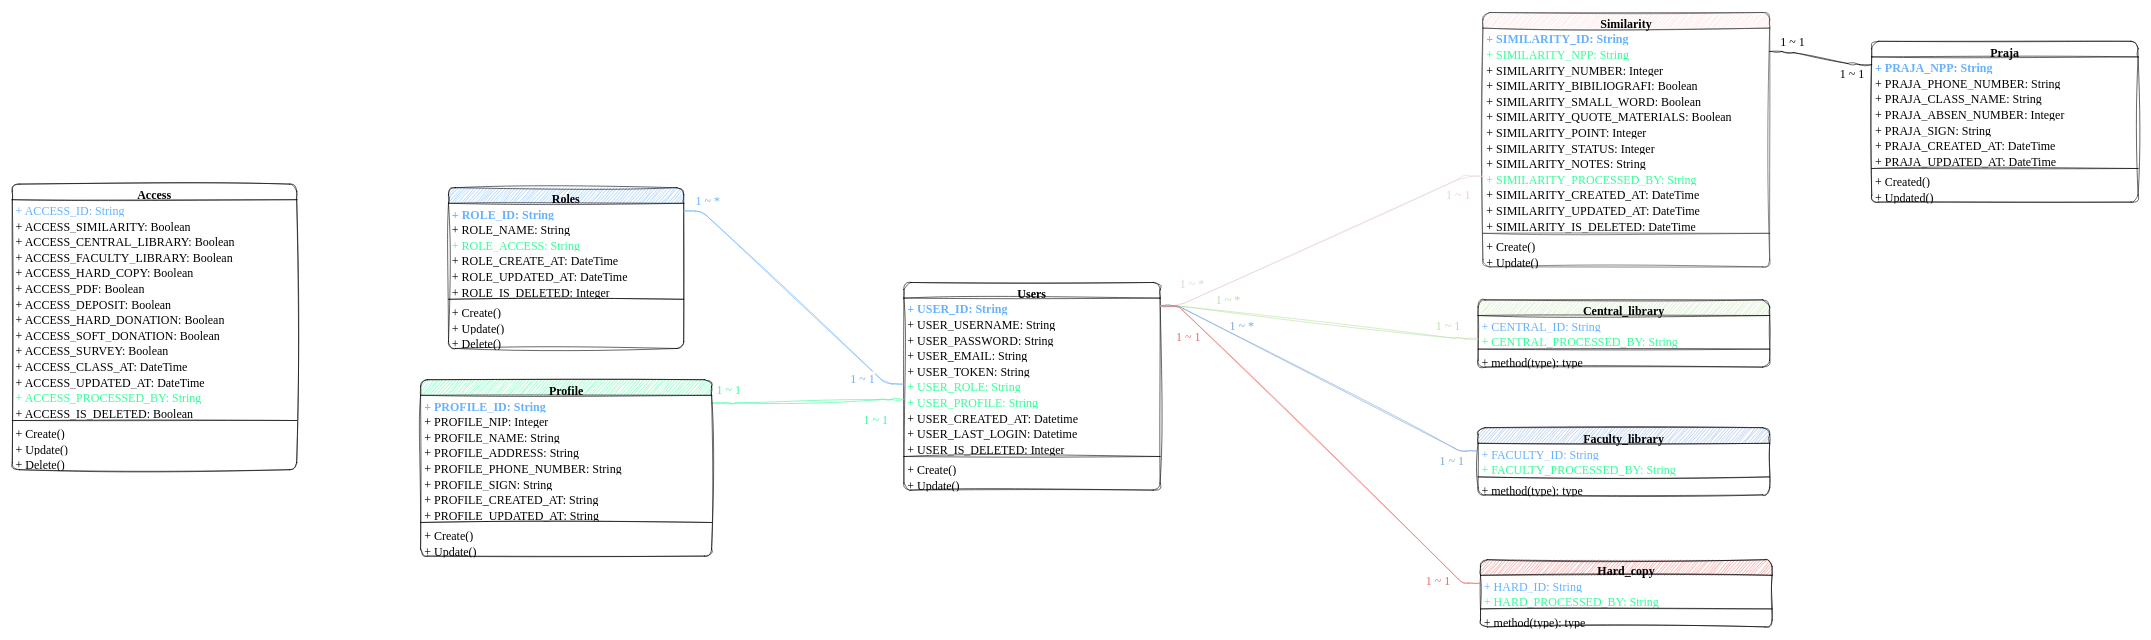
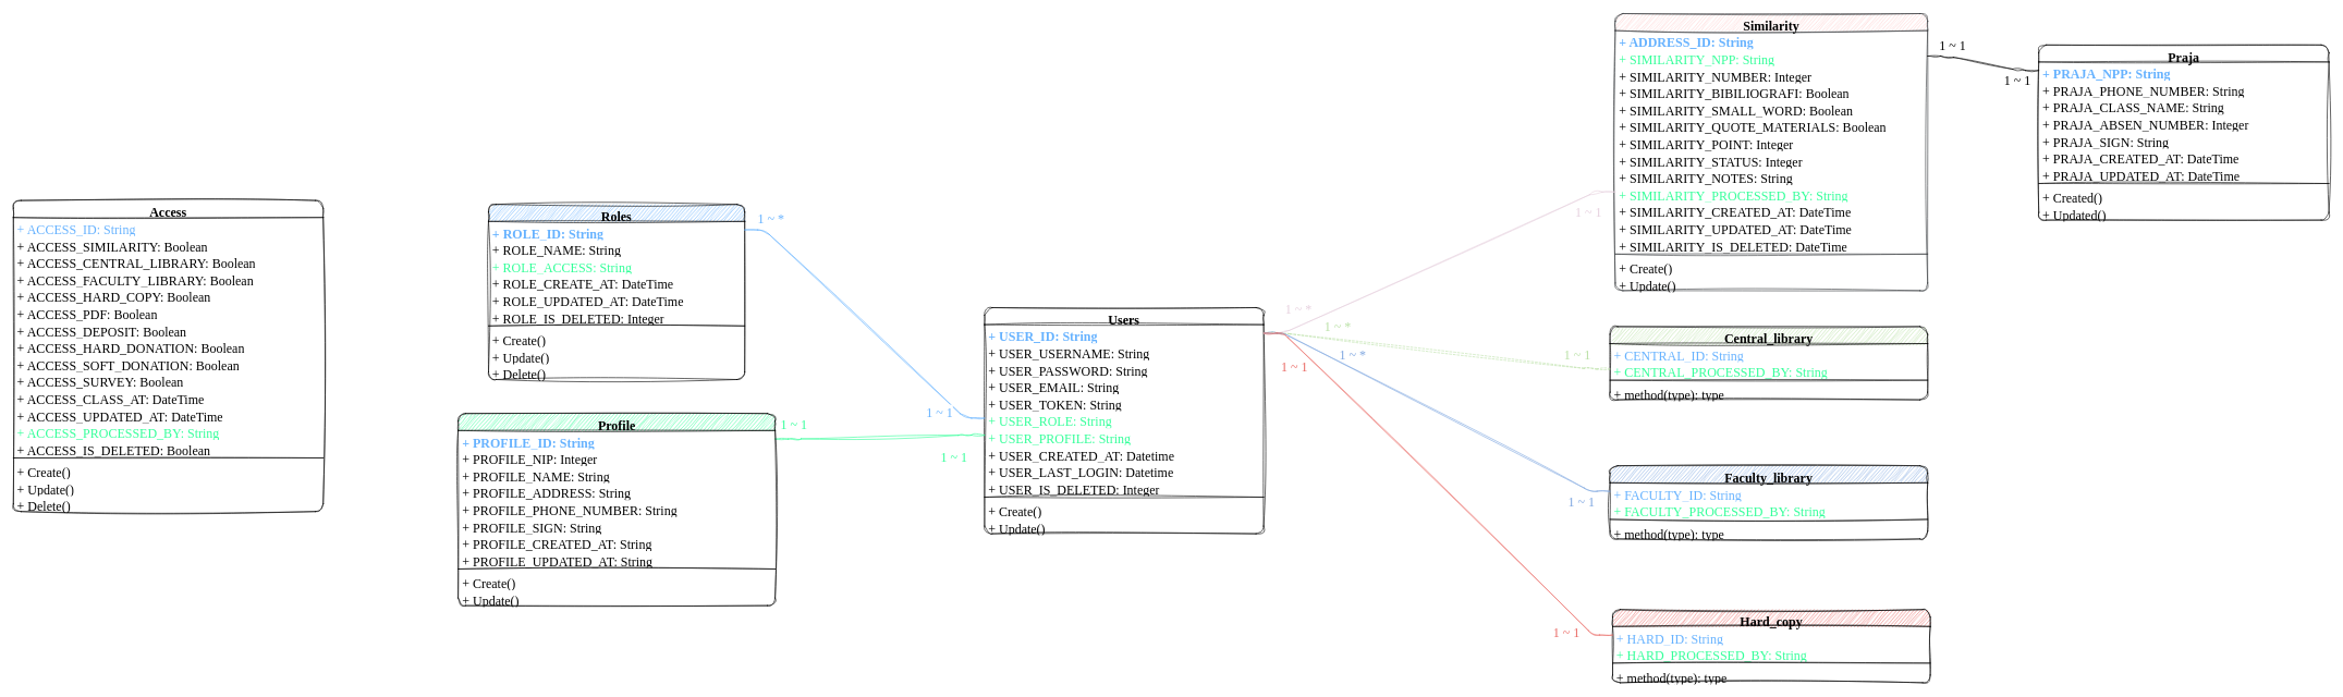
- <mxCell id="46" value="+ SIMILARITY_ID: String" style="text;strokeColor=none;fillColor=none;align=left;verticalAlign=top;spacingLeft=4;spacingRight=4;overflow=hidden;rotatable=0;points=[[0,0.5],[1,0.5]];portConstraint=eastwest;whiteSpace=wrap;html=1;fontSize=20;fontFamily=Architects Daughter;fontStyle=1;fontColor=#66B2FF;sketch=1;curveFitting=1;jiggle=2;rounded=1;" vertex="1" parent="45"><mxGeometry y="26" width="478" height="26" as="geometry" /></mxCell>
+ <mxCell id="46" value="+ ADDRESS_ID: String" style="text;strokeColor=none;fillColor=none;align=left;verticalAlign=top;spacingLeft=4;spacingRight=4;overflow=hidden;rotatable=0;points=[[0,0.5],[1,0.5]];portConstraint=eastwest;whiteSpace=wrap;html=1;fontSize=20;fontFamily=Architects Daughter;fontStyle=1;fontColor=#66B2FF;sketch=1;curveFitting=1;jiggle=2;rounded=1;" vertex="1" parent="45"><mxGeometry y="26" width="478" height="26" as="geometry" /></mxCell>
- <mxCell id="103" style="edgeStyle=entityRelationEdgeStyle;rounded=1;sketch=1;hachureGap=4;jiggle=2;curveFitting=1;orthogonalLoop=1;jettySize=auto;html=1;exitX=0;exitY=0.5;exitDx=0;exitDy=0;entryX=1;entryY=0.5;entryDx=0;entryDy=0;fontFamily=Architects Daughter;fontSource=https%3A%2F%2Ffonts.googleapis.com%2Fcss%3Ffamily%3DArchitects%2BDaughter;fontSize=16;startSize=8;endSize=8;endArrow=none;endFill=0;strokeColor=#B9E0A5;" edge="1" parent="1" source="100" target="3"><mxGeometry relative="1" as="geometry" /></mxCell>
+ <mxCell id="103" style="edgeStyle=entityRelationEdgeStyle;rounded=1;sketch=1;hachureGap=4;jiggle=2;curveFitting=1;orthogonalLoop=1;jettySize=auto;html=1;exitX=0;exitY=0.5;exitDx=0;exitDy=0;entryX=1;entryY=0.5;entryDx=0;entryDy=0;fontFamily=Architects Daughter;fontSource=https%3A%2F%2Ffonts.googleapis.com%2Fcss%3Ffamily%3DArchitects%2BDaughter;fontSize=16;startSize=8;endSize=8;endArrow=none;endFill=0;strokeColor=#B9E0A5;dashed=1;" edge="1" parent="1" source="100" target="3"><mxGeometry relative="1" as="geometry" /></mxCell>
